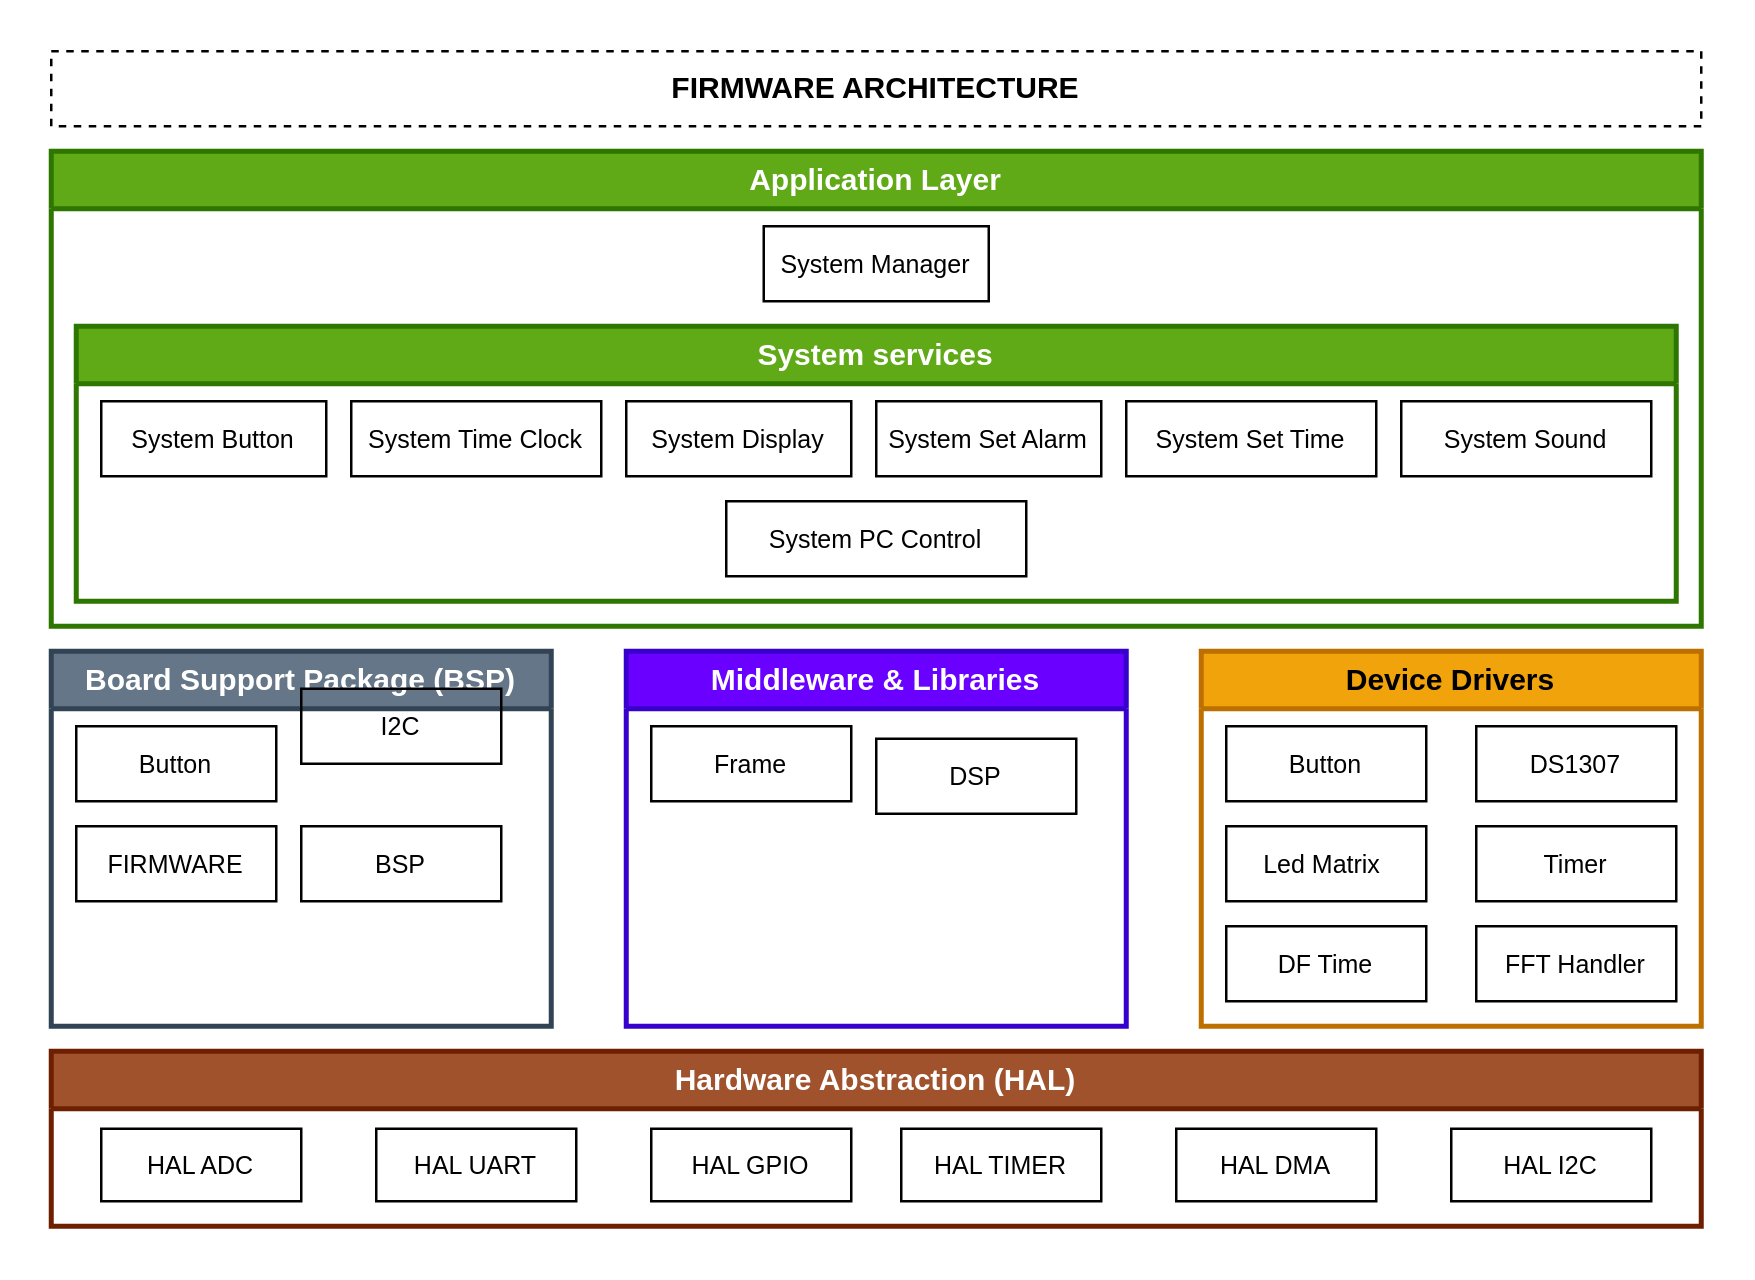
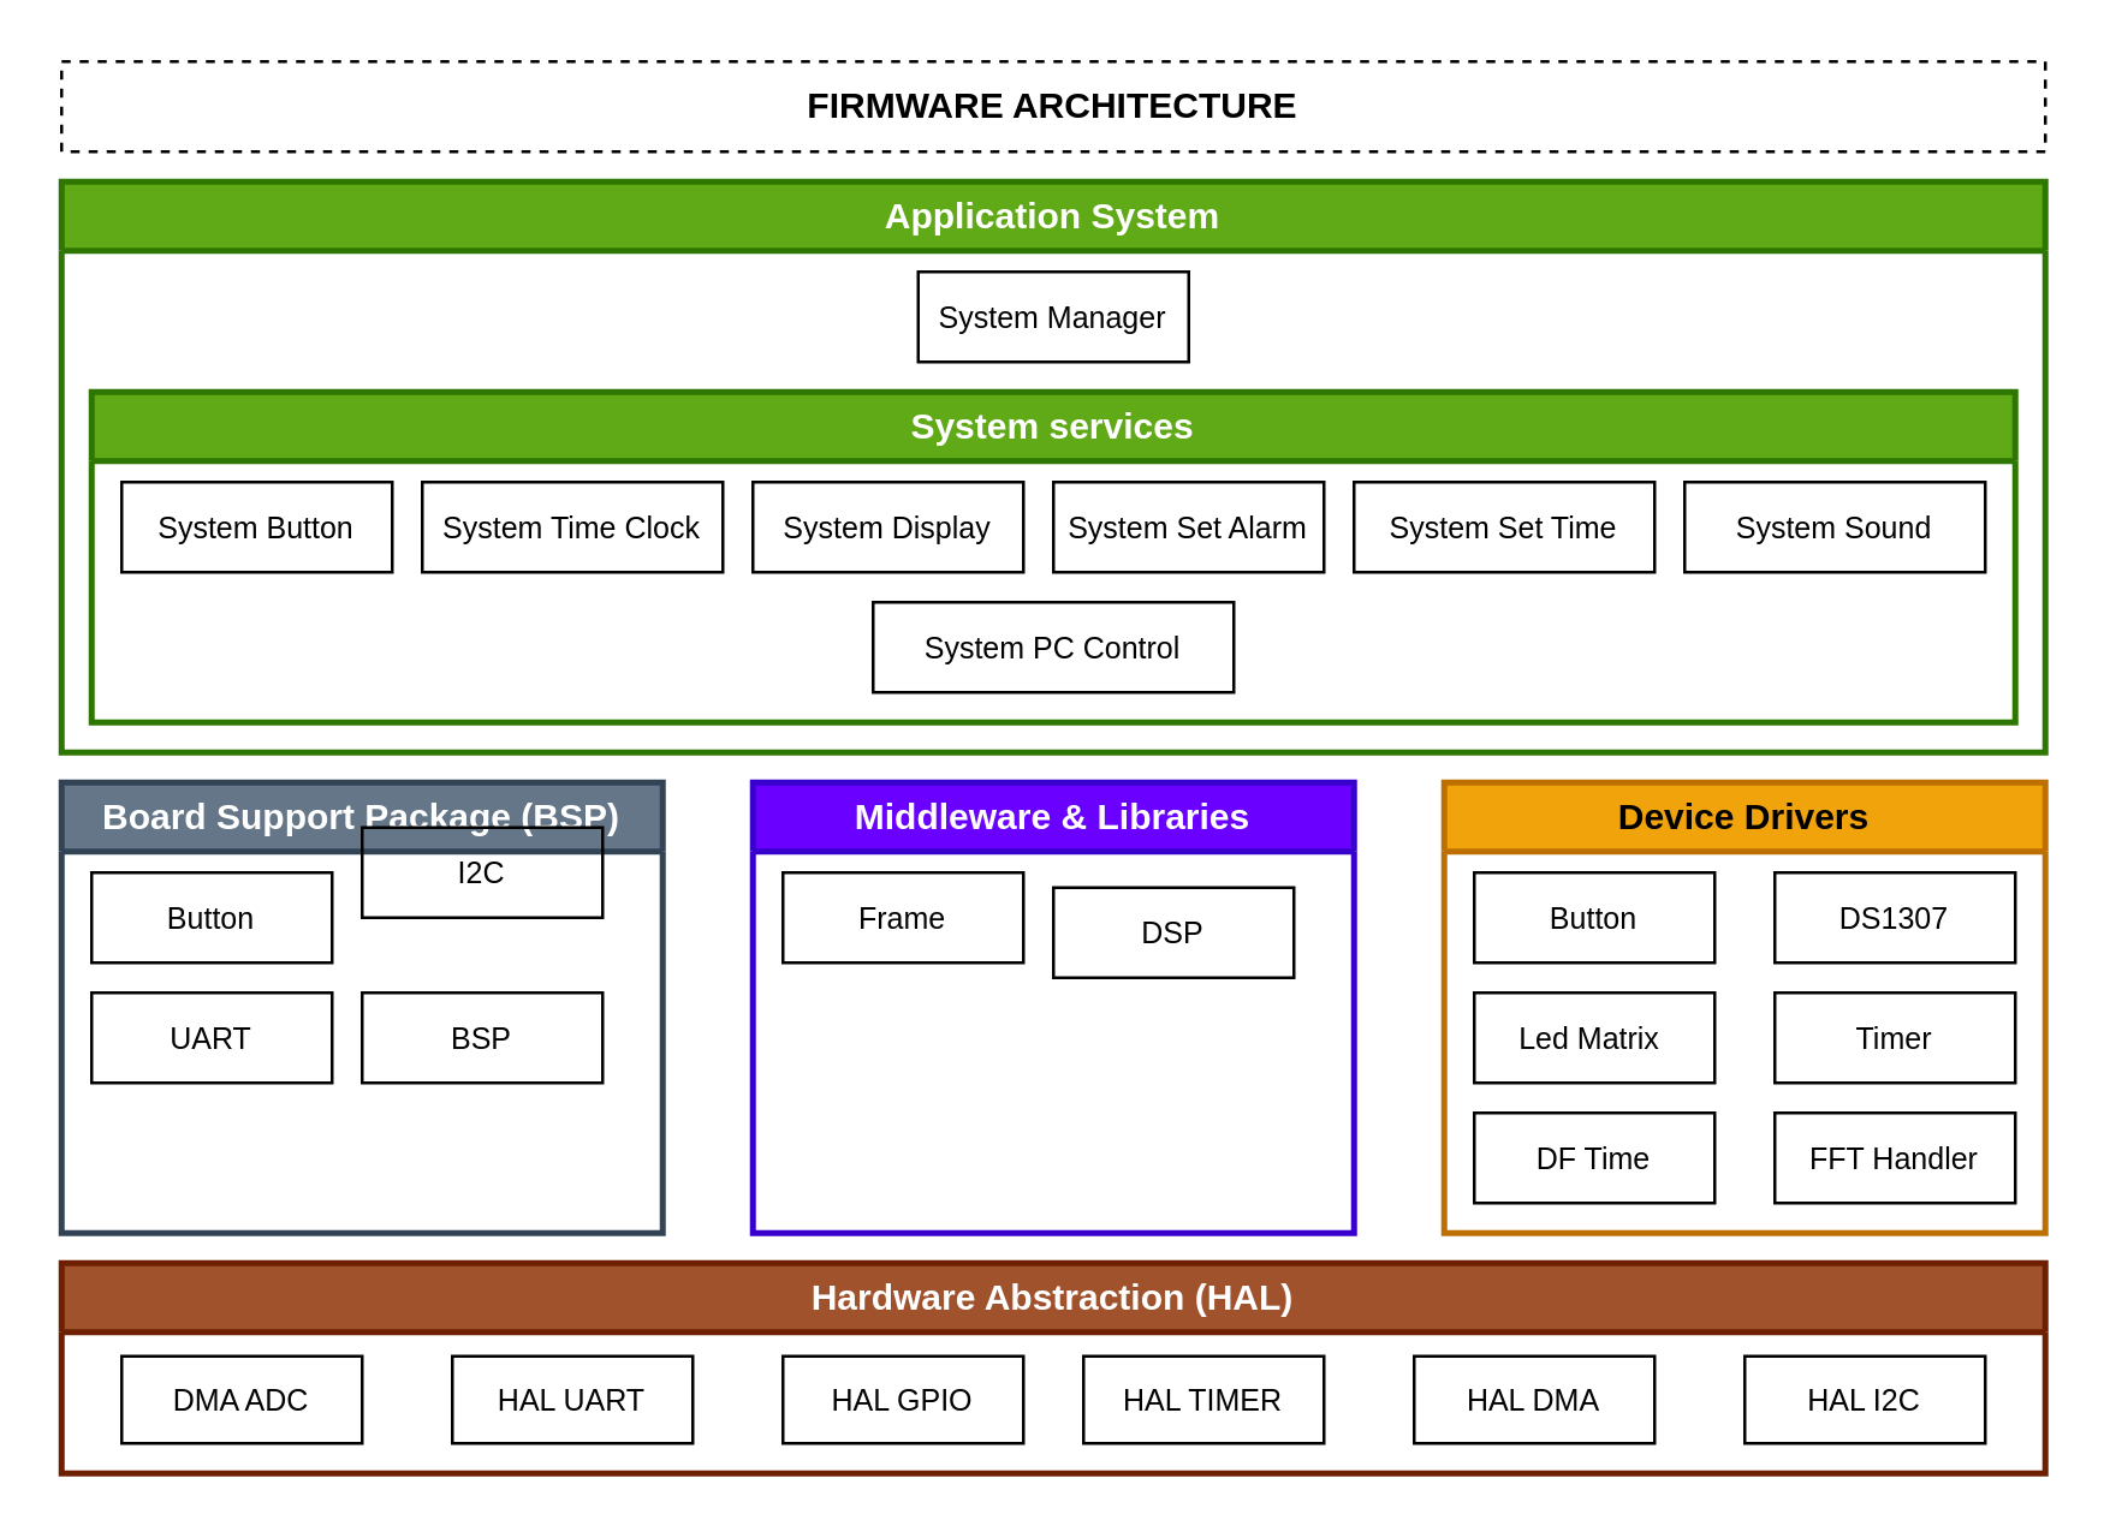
- <mxCell id="24" value="Application Layer" style="swimlane;whiteSpace=wrap;html=1;startSize=23;fillColor=#60a917;fontColor=#ffffff;strokeColor=#2D7600;strokeWidth=2;" parent="1" vertex="1"><mxGeometry x="20" y="60" width="660" height="190" as="geometry" /></mxCell>
+ <mxCell id="24" value="Application System" style="swimlane;whiteSpace=wrap;html=1;startSize=23;fillColor=#60a917;fontColor=#ffffff;strokeColor=#2D7600;strokeWidth=2;" parent="1" vertex="1"><mxGeometry x="20" y="60" width="660" height="190" as="geometry" /></mxCell>
- <mxCell id="11" value="FIRMWARE" style="text;align=center;verticalAlign=middle;spacingLeft=4;spacingRight=4;overflow=hidden;rotatable=0;points=[[0,0.5],[1,0.5]];portConstraint=eastwest;strokeColor=default;labelPosition=center;verticalLabelPosition=middle;labelBorderColor=none;labelBackgroundColor=none;direction=north;fillColor=none;gradientColor=none;rounded=0;glass=0;shadow=0;flipH=0;flipV=1;fontSize=10;" parent="9" vertex="1"><mxGeometry x="10" y="70" width="80" height="30" as="geometry" /></mxCell>
+ <mxCell id="11" value="UART" style="text;align=center;verticalAlign=middle;spacingLeft=4;spacingRight=4;overflow=hidden;rotatable=0;points=[[0,0.5],[1,0.5]];portConstraint=eastwest;strokeColor=default;labelPosition=center;verticalLabelPosition=middle;labelBorderColor=none;labelBackgroundColor=none;direction=north;fillColor=none;gradientColor=none;rounded=0;glass=0;shadow=0;flipH=0;flipV=1;fontSize=10;" parent="9" vertex="1"><mxGeometry x="10" y="70" width="80" height="30" as="geometry" /></mxCell>
- <mxCell id="6" value="HAL ADC" style="text;align=center;verticalAlign=middle;spacingLeft=4;spacingRight=4;overflow=hidden;rotatable=0;points=[[0,0.5],[1,0.5]];portConstraint=eastwest;strokeColor=default;labelPosition=center;verticalLabelPosition=middle;labelBorderColor=none;labelBackgroundColor=none;direction=north;fillColor=none;gradientColor=none;rounded=0;glass=0;shadow=0;flipH=0;flipV=1;fontSize=10;" parent="2" vertex="1"><mxGeometry x="20" y="31" width="80" height="29" as="geometry" /></mxCell>
+ <mxCell id="6" value="DMA ADC" style="text;align=center;verticalAlign=middle;spacingLeft=4;spacingRight=4;overflow=hidden;rotatable=0;points=[[0,0.5],[1,0.5]];portConstraint=eastwest;strokeColor=default;labelPosition=center;verticalLabelPosition=middle;labelBorderColor=none;labelBackgroundColor=none;direction=north;fillColor=none;gradientColor=none;rounded=0;glass=0;shadow=0;flipH=0;flipV=1;fontSize=10;" parent="2" vertex="1"><mxGeometry x="20" y="31" width="80" height="29" as="geometry" /></mxCell>
